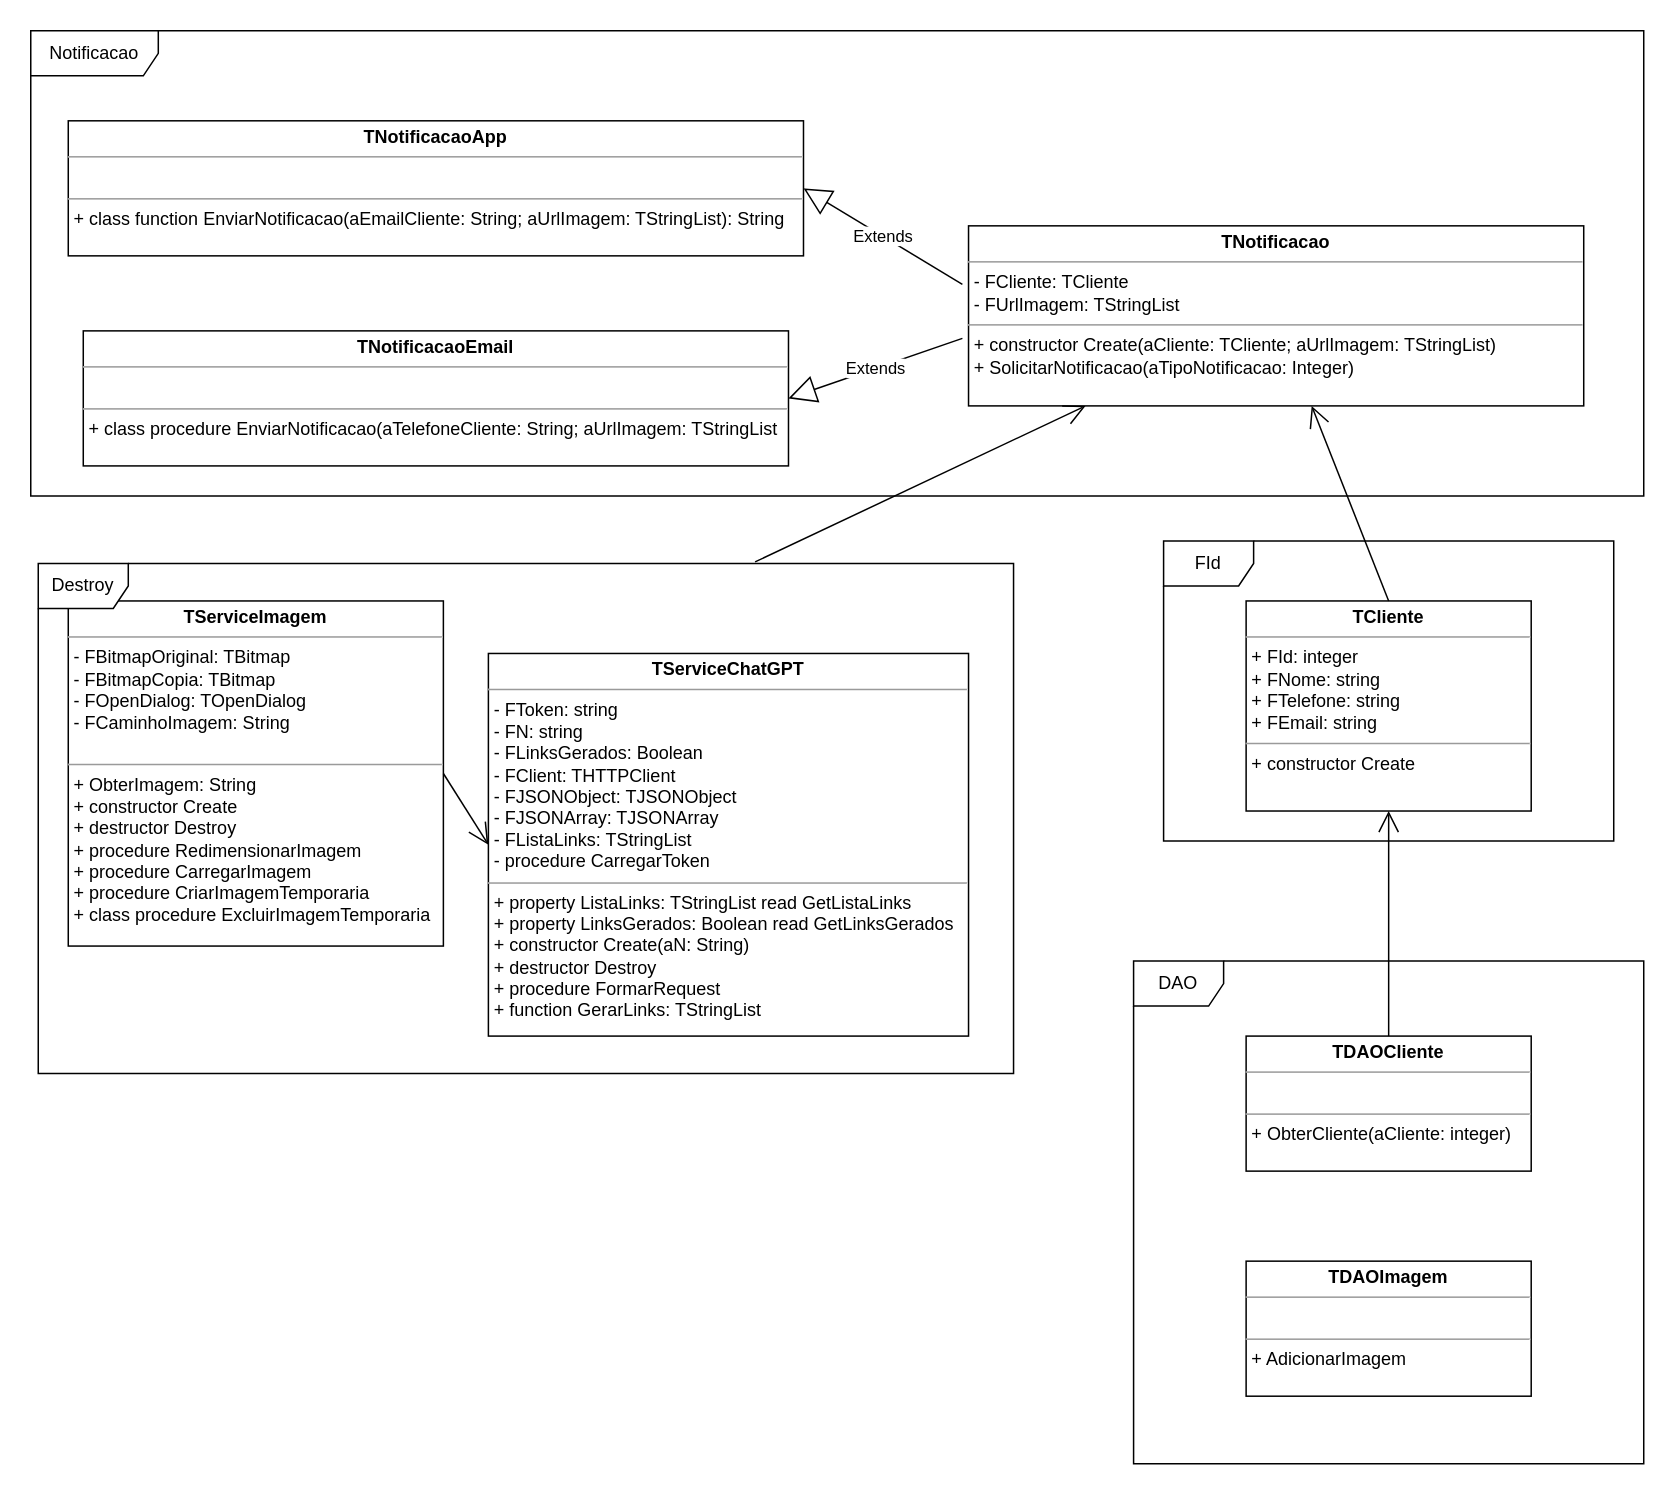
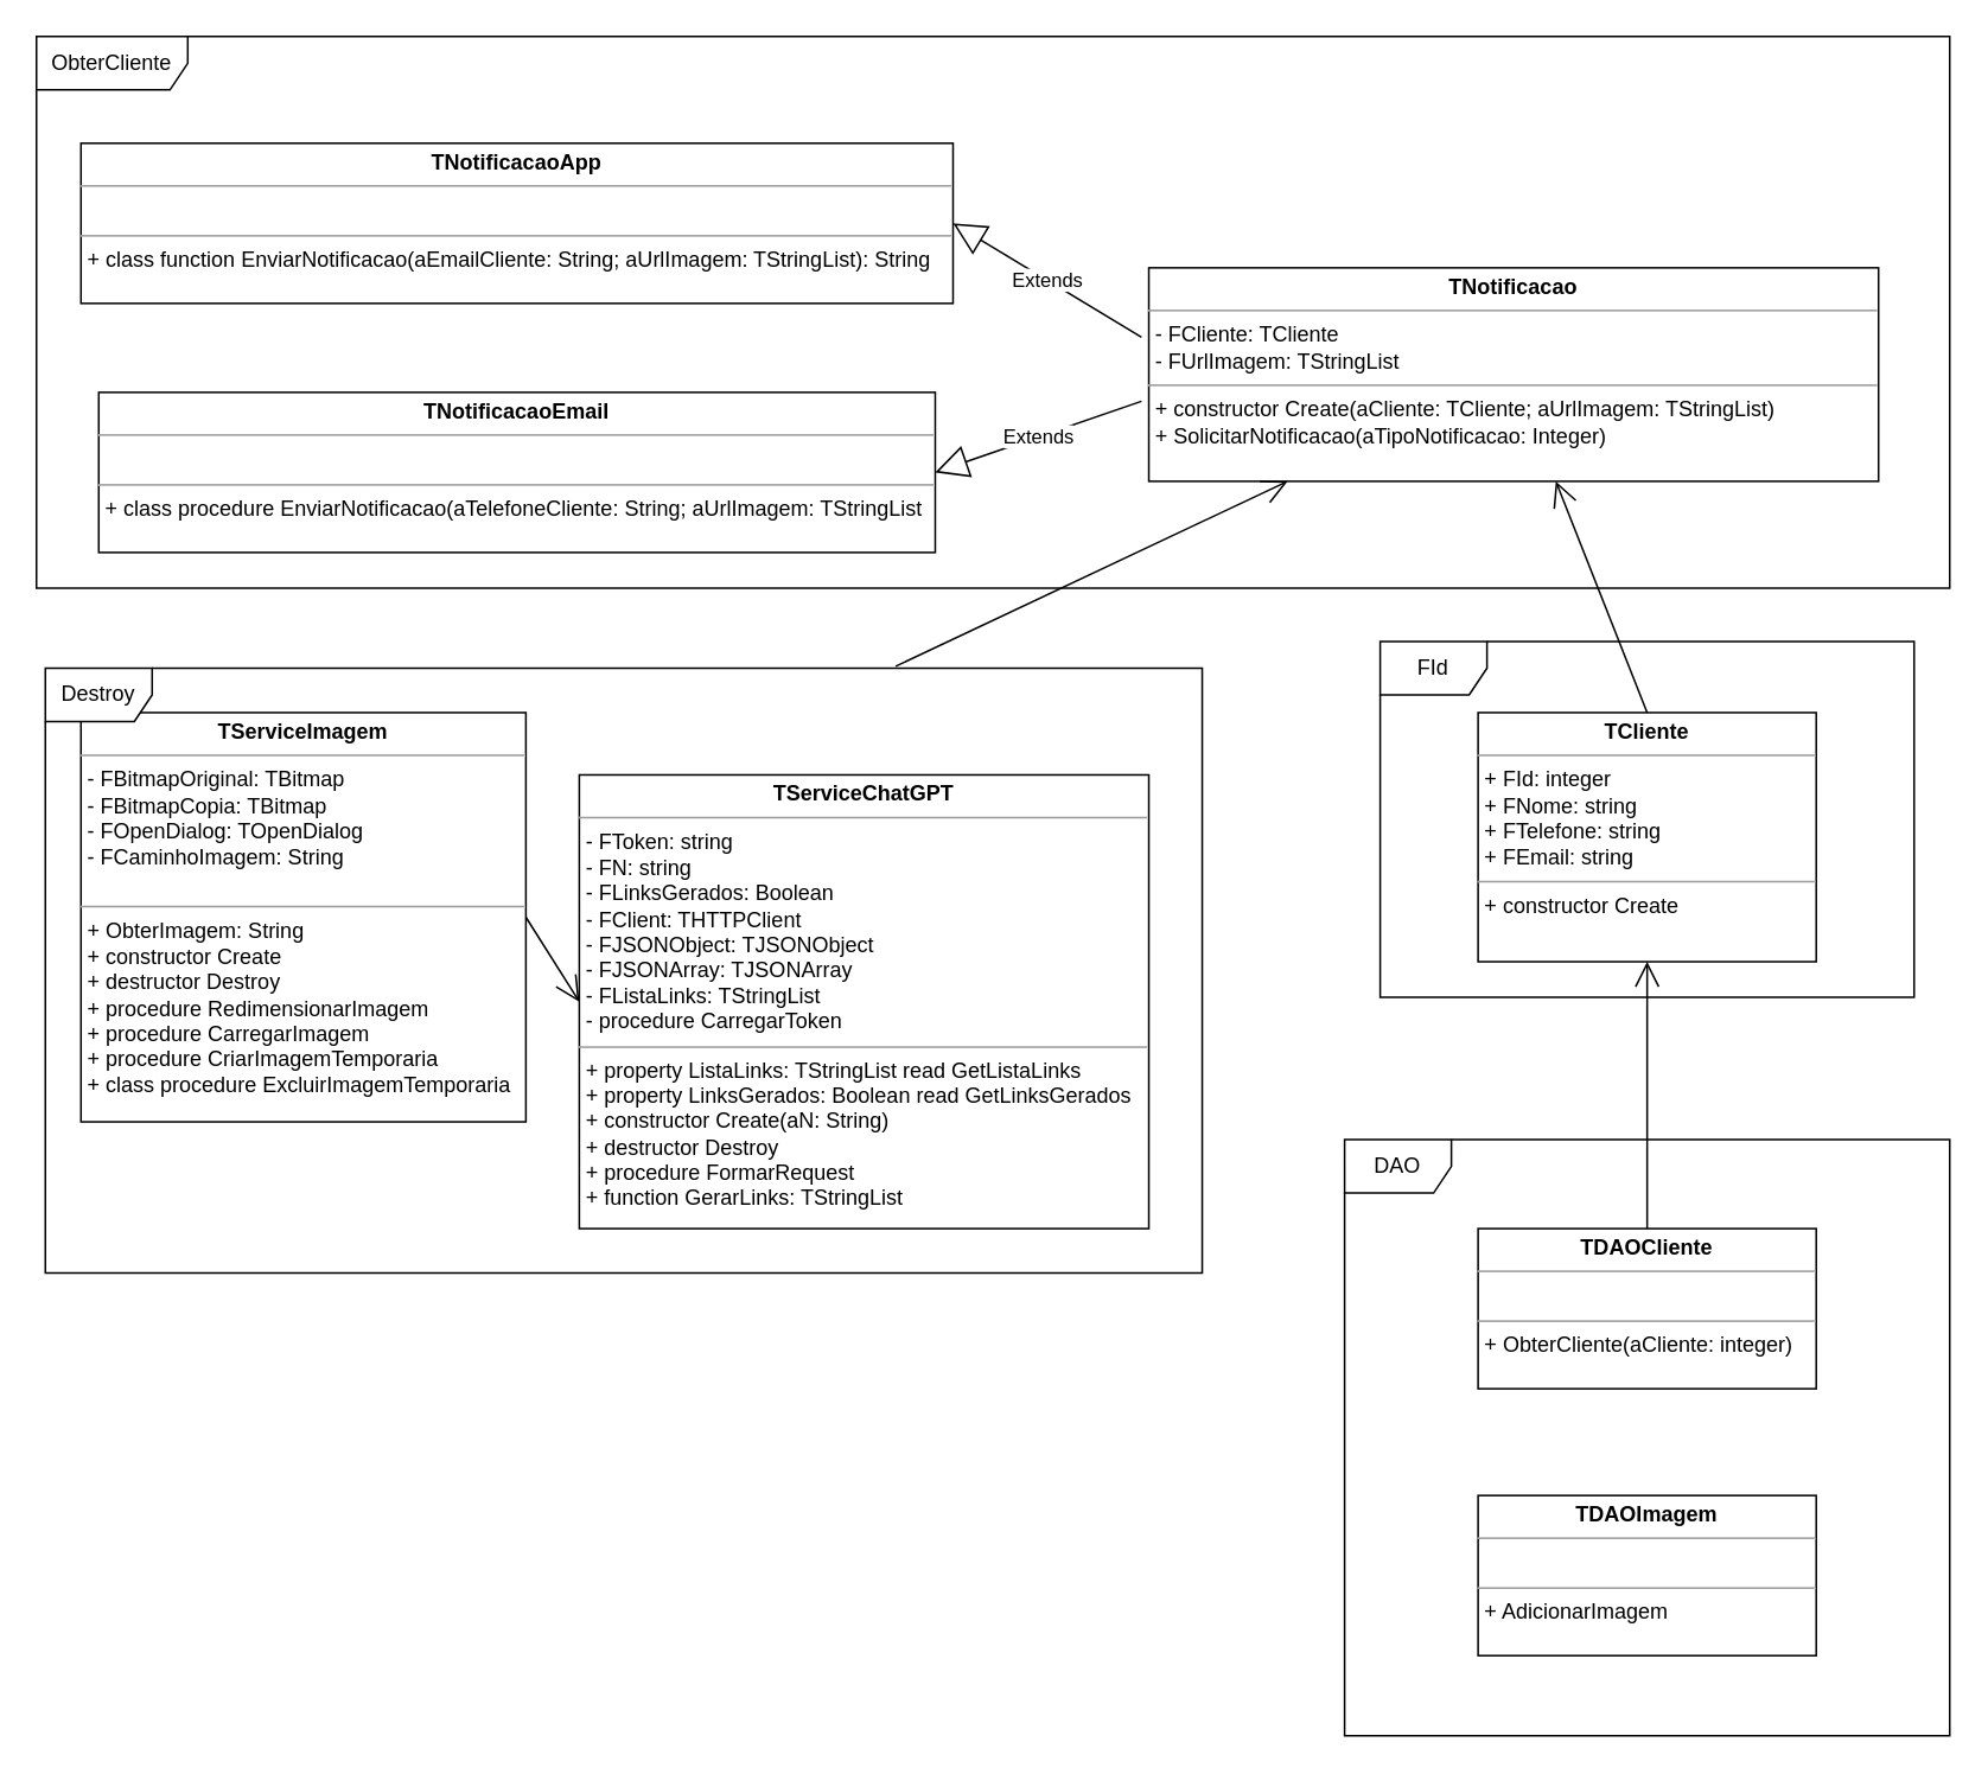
- <mxCell id="3" value="Notificacao" style="shape=umlFrame;whiteSpace=wrap;html=1;pointerEvents=0;width=85;height=30;" parent="1" vertex="1"><mxGeometry x="20" y="20" width="1075" height="310" as="geometry" /></mxCell>
+ <mxCell id="3" value="ObterCliente" style="shape=umlFrame;whiteSpace=wrap;html=1;pointerEvents=0;width=85;height=30;" parent="1" vertex="1"><mxGeometry x="20" y="20" width="1075" height="310" as="geometry" /></mxCell>
